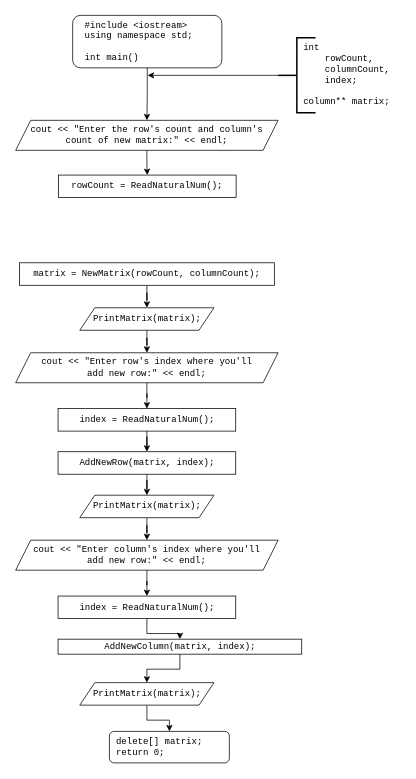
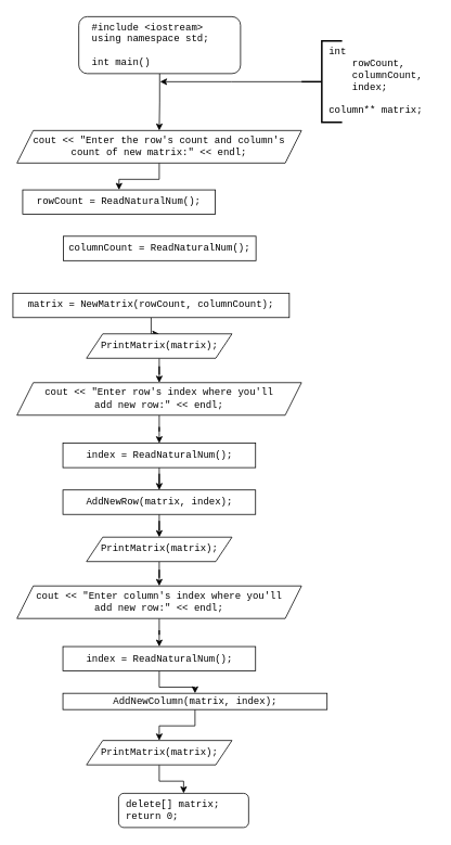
- <mxCell id="9" value="rowCount = ReadNaturalNum();" style="rounded=0;whiteSpace=wrap;html=1;fontFamily=Courier New;align=center;" vertex="1" parent="1"><mxGeometry x="77" y="233" width="237" height="30" as="geometry" /></mxCell>
+ <mxCell id="9" value="rowCount = ReadNaturalNum();" style="rounded=0;whiteSpace=wrap;html=1;fontFamily=Courier New;align=center;" vertex="1" parent="1"><mxGeometry x="27" y="233" width="237" height="30" as="geometry" /></mxCell>
+ <mxCell id="10" value="columnCount = ReadNaturalNum();" style="rounded=0;whiteSpace=wrap;html=1;fontFamily=Courier New;align=center;" vertex="1" parent="1"><mxGeometry x="77" y="290" width="237" height="30" as="geometry" /></mxCell>
- <mxCell id="12" value="matrix = NewMatrix(rowCount, columnCount);" style="rounded=0;whiteSpace=wrap;html=1;fontFamily=Courier New;align=center;" vertex="1" parent="1"><mxGeometry x="25" y="350" width="340" height="30" as="geometry" /></mxCell>
+ <mxCell id="12" value="matrix = NewMatrix(rowCount, columnCount);" style="rounded=0;whiteSpace=wrap;html=1;fontFamily=Courier New;align=center;" vertex="1" parent="1"><mxGeometry x="15" y="360" width="340" height="30" as="geometry" /></mxCell>
